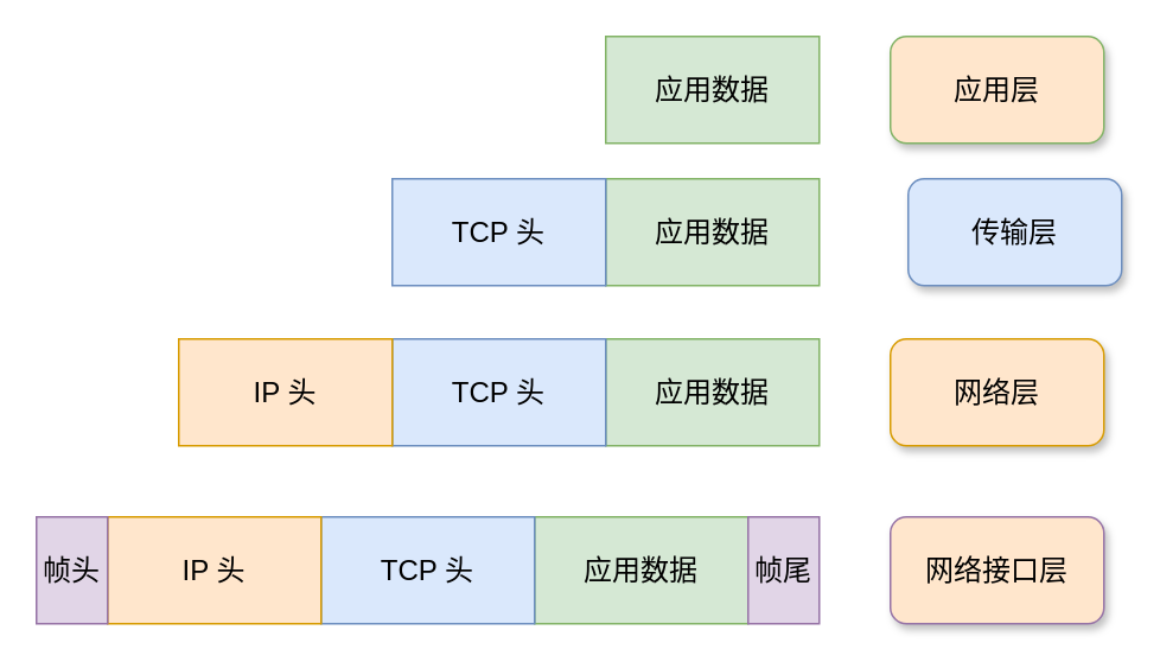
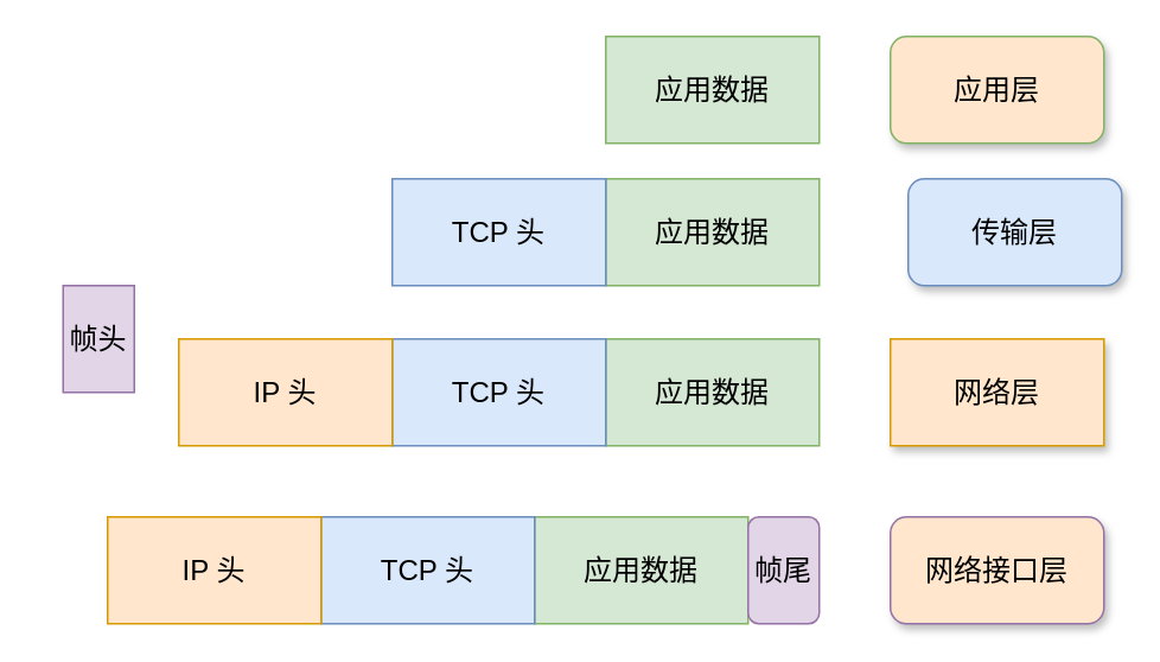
- <mxCell id="15" value="网络层" style="rounded=1;whiteSpace=wrap;html=1;shadow=1;fontSize=16;fillColor=#ffe6cc;strokeColor=#d79b00;" vertex="1" parent="1"><mxGeometry x="500" y="190" width="120" height="60" as="geometry" /></mxCell>
+ <mxCell id="15" value="网络层" style="whiteSpace=wrap;html=1;shadow=1;fontSize=16;fillColor=#ffe6cc;strokeColor=#d79b00;rounded=0;" vertex="1" parent="1"><mxGeometry x="500" y="190" width="120" height="60" as="geometry" /></mxCell>
- <mxCell id="11" value="帧头" style="rounded=0;whiteSpace=wrap;html=1;fontSize=16;shadow=0;fillColor=#e1d5e7;strokeColor=#9673a6;" vertex="1" parent="1"><mxGeometry x="20" y="290" width="40" height="60" as="geometry" /></mxCell>
+ <mxCell id="11" value="帧头" style="rounded=0;whiteSpace=wrap;html=1;fontSize=16;shadow=0;fillColor=#e1d5e7;strokeColor=#9673a6;" vertex="1" parent="1"><mxGeometry x="35" y="160" width="40" height="60" as="geometry" /></mxCell>
- <mxCell id="12" value="帧尾" style="rounded=0;whiteSpace=wrap;html=1;fontSize=16;shadow=0;fillColor=#e1d5e7;strokeColor=#9673a6;" vertex="1" parent="1"><mxGeometry x="420" y="290" width="40" height="60" as="geometry" /></mxCell>
+ <mxCell id="12" value="帧尾" style="whiteSpace=wrap;html=1;fontSize=16;shadow=0;fillColor=#e1d5e7;strokeColor=#9673a6;rounded=1;" vertex="1" parent="1"><mxGeometry x="420" y="290" width="40" height="60" as="geometry" /></mxCell>
